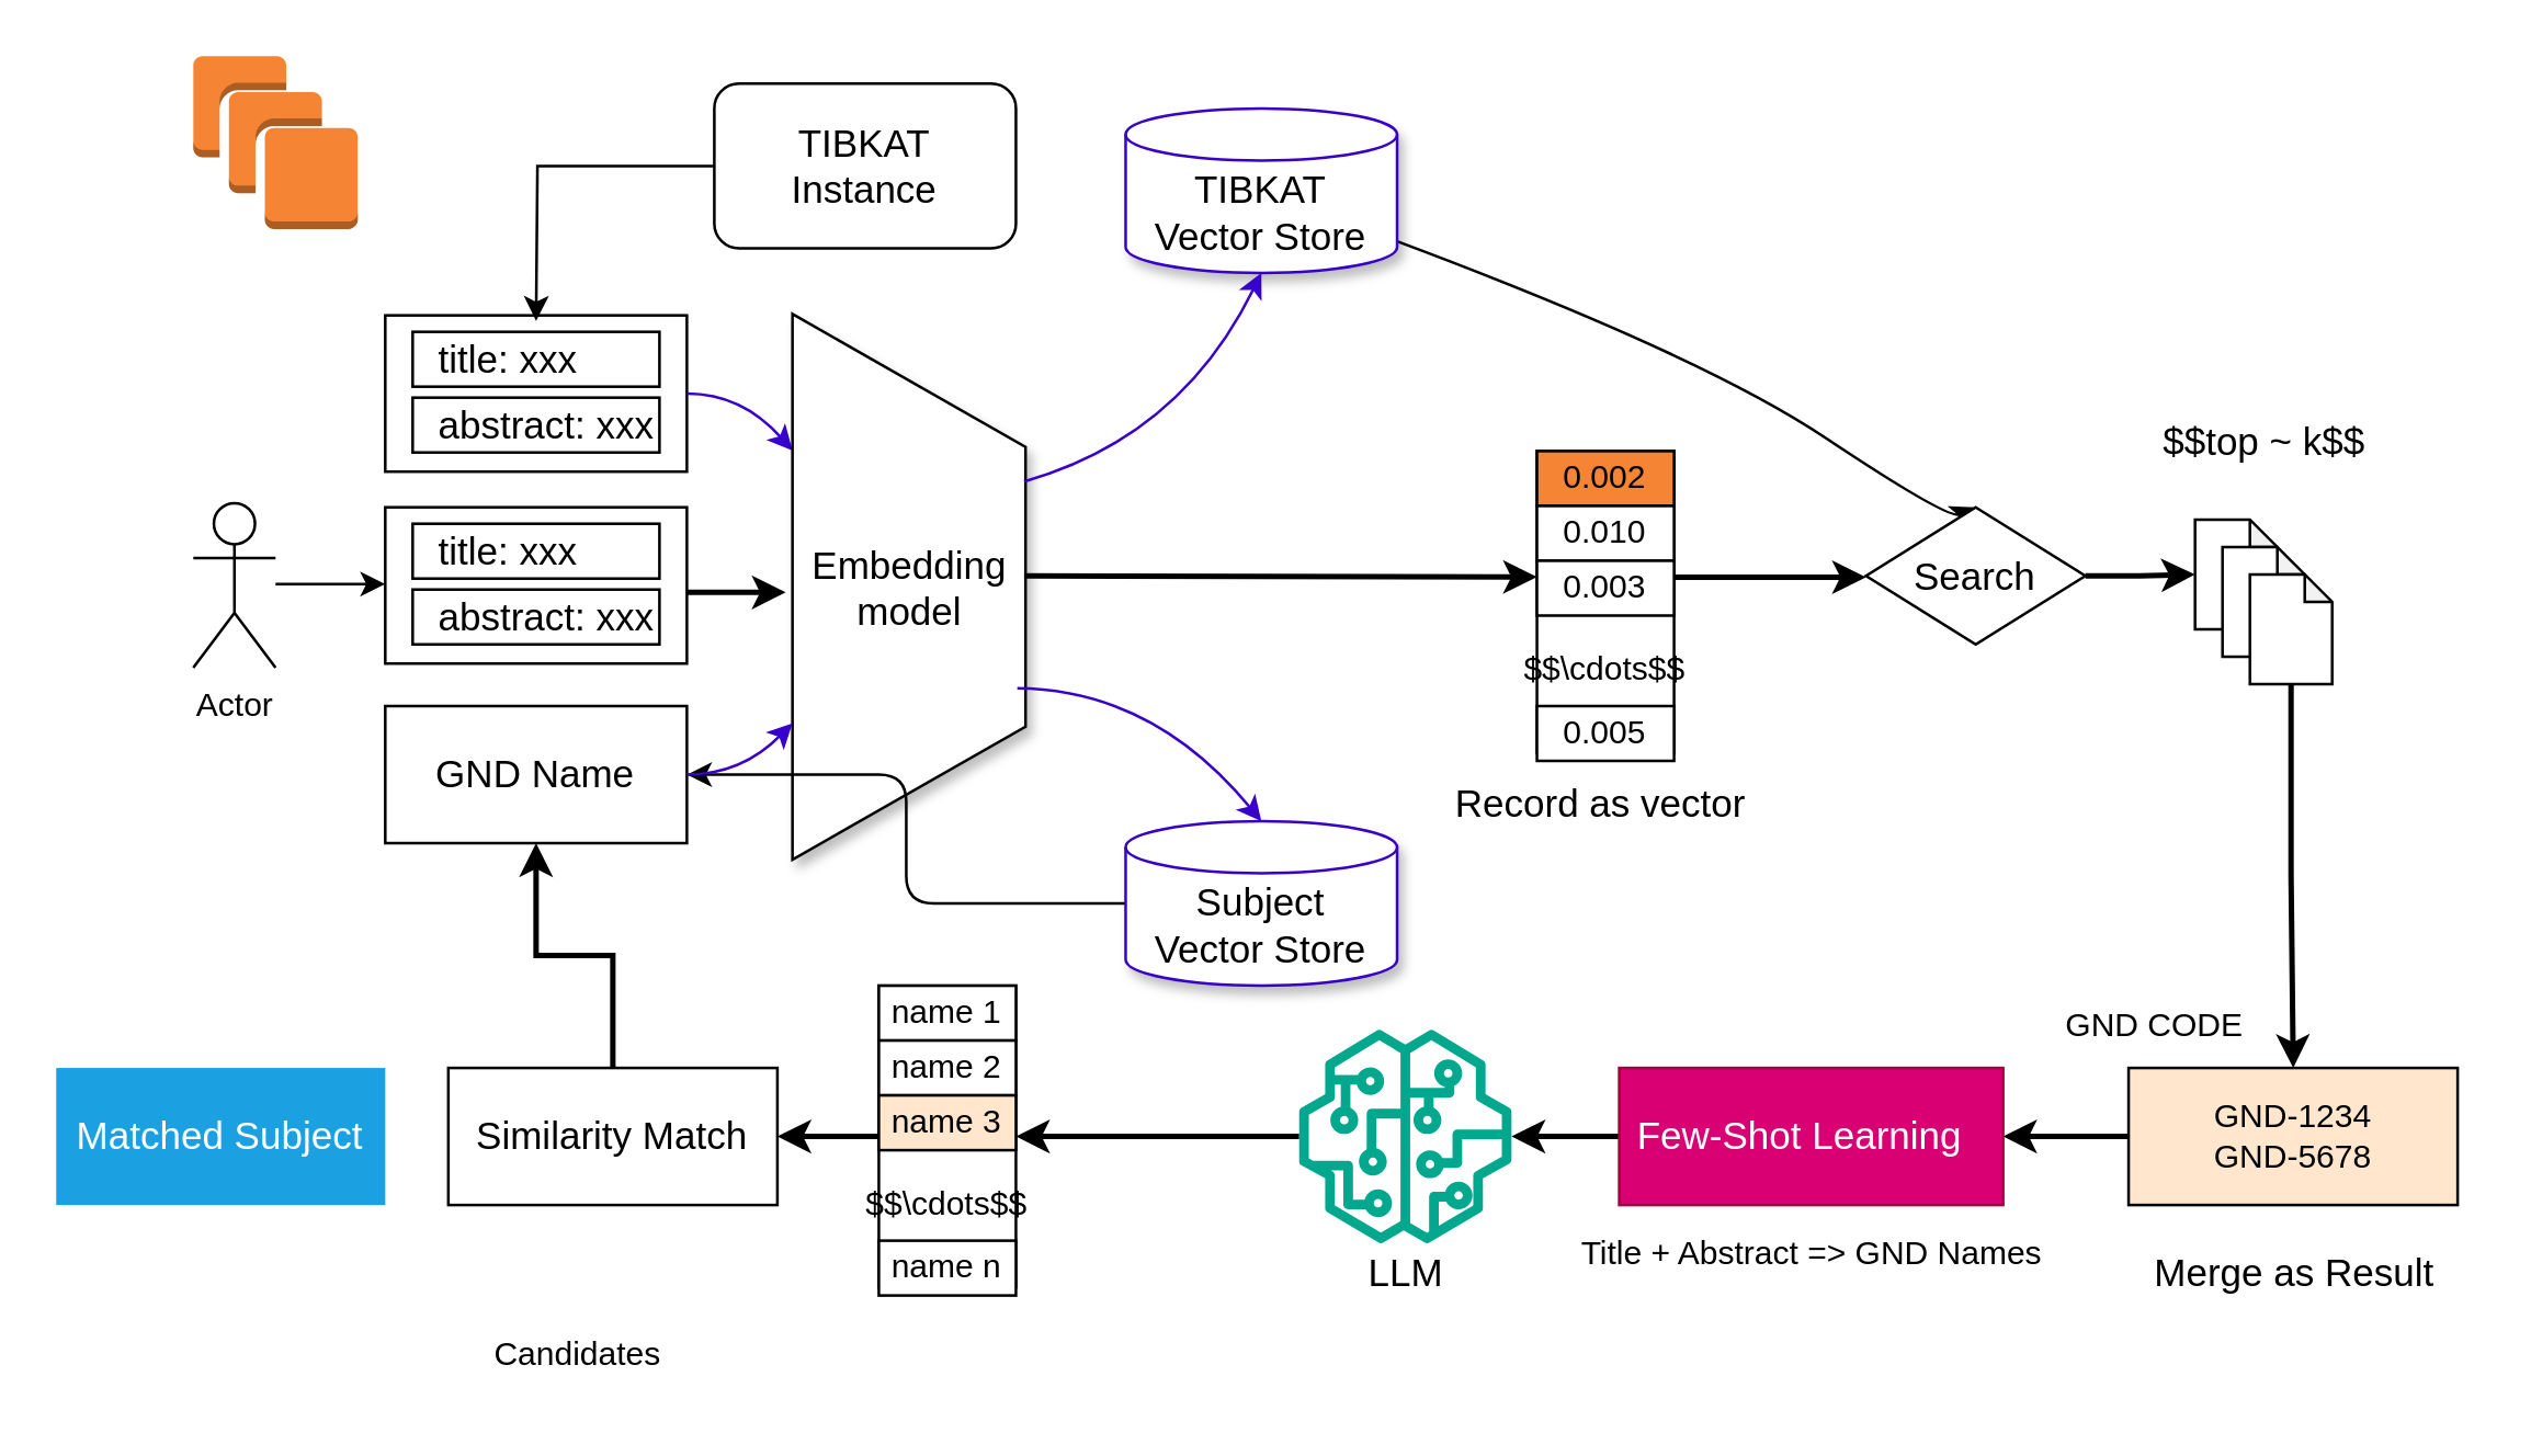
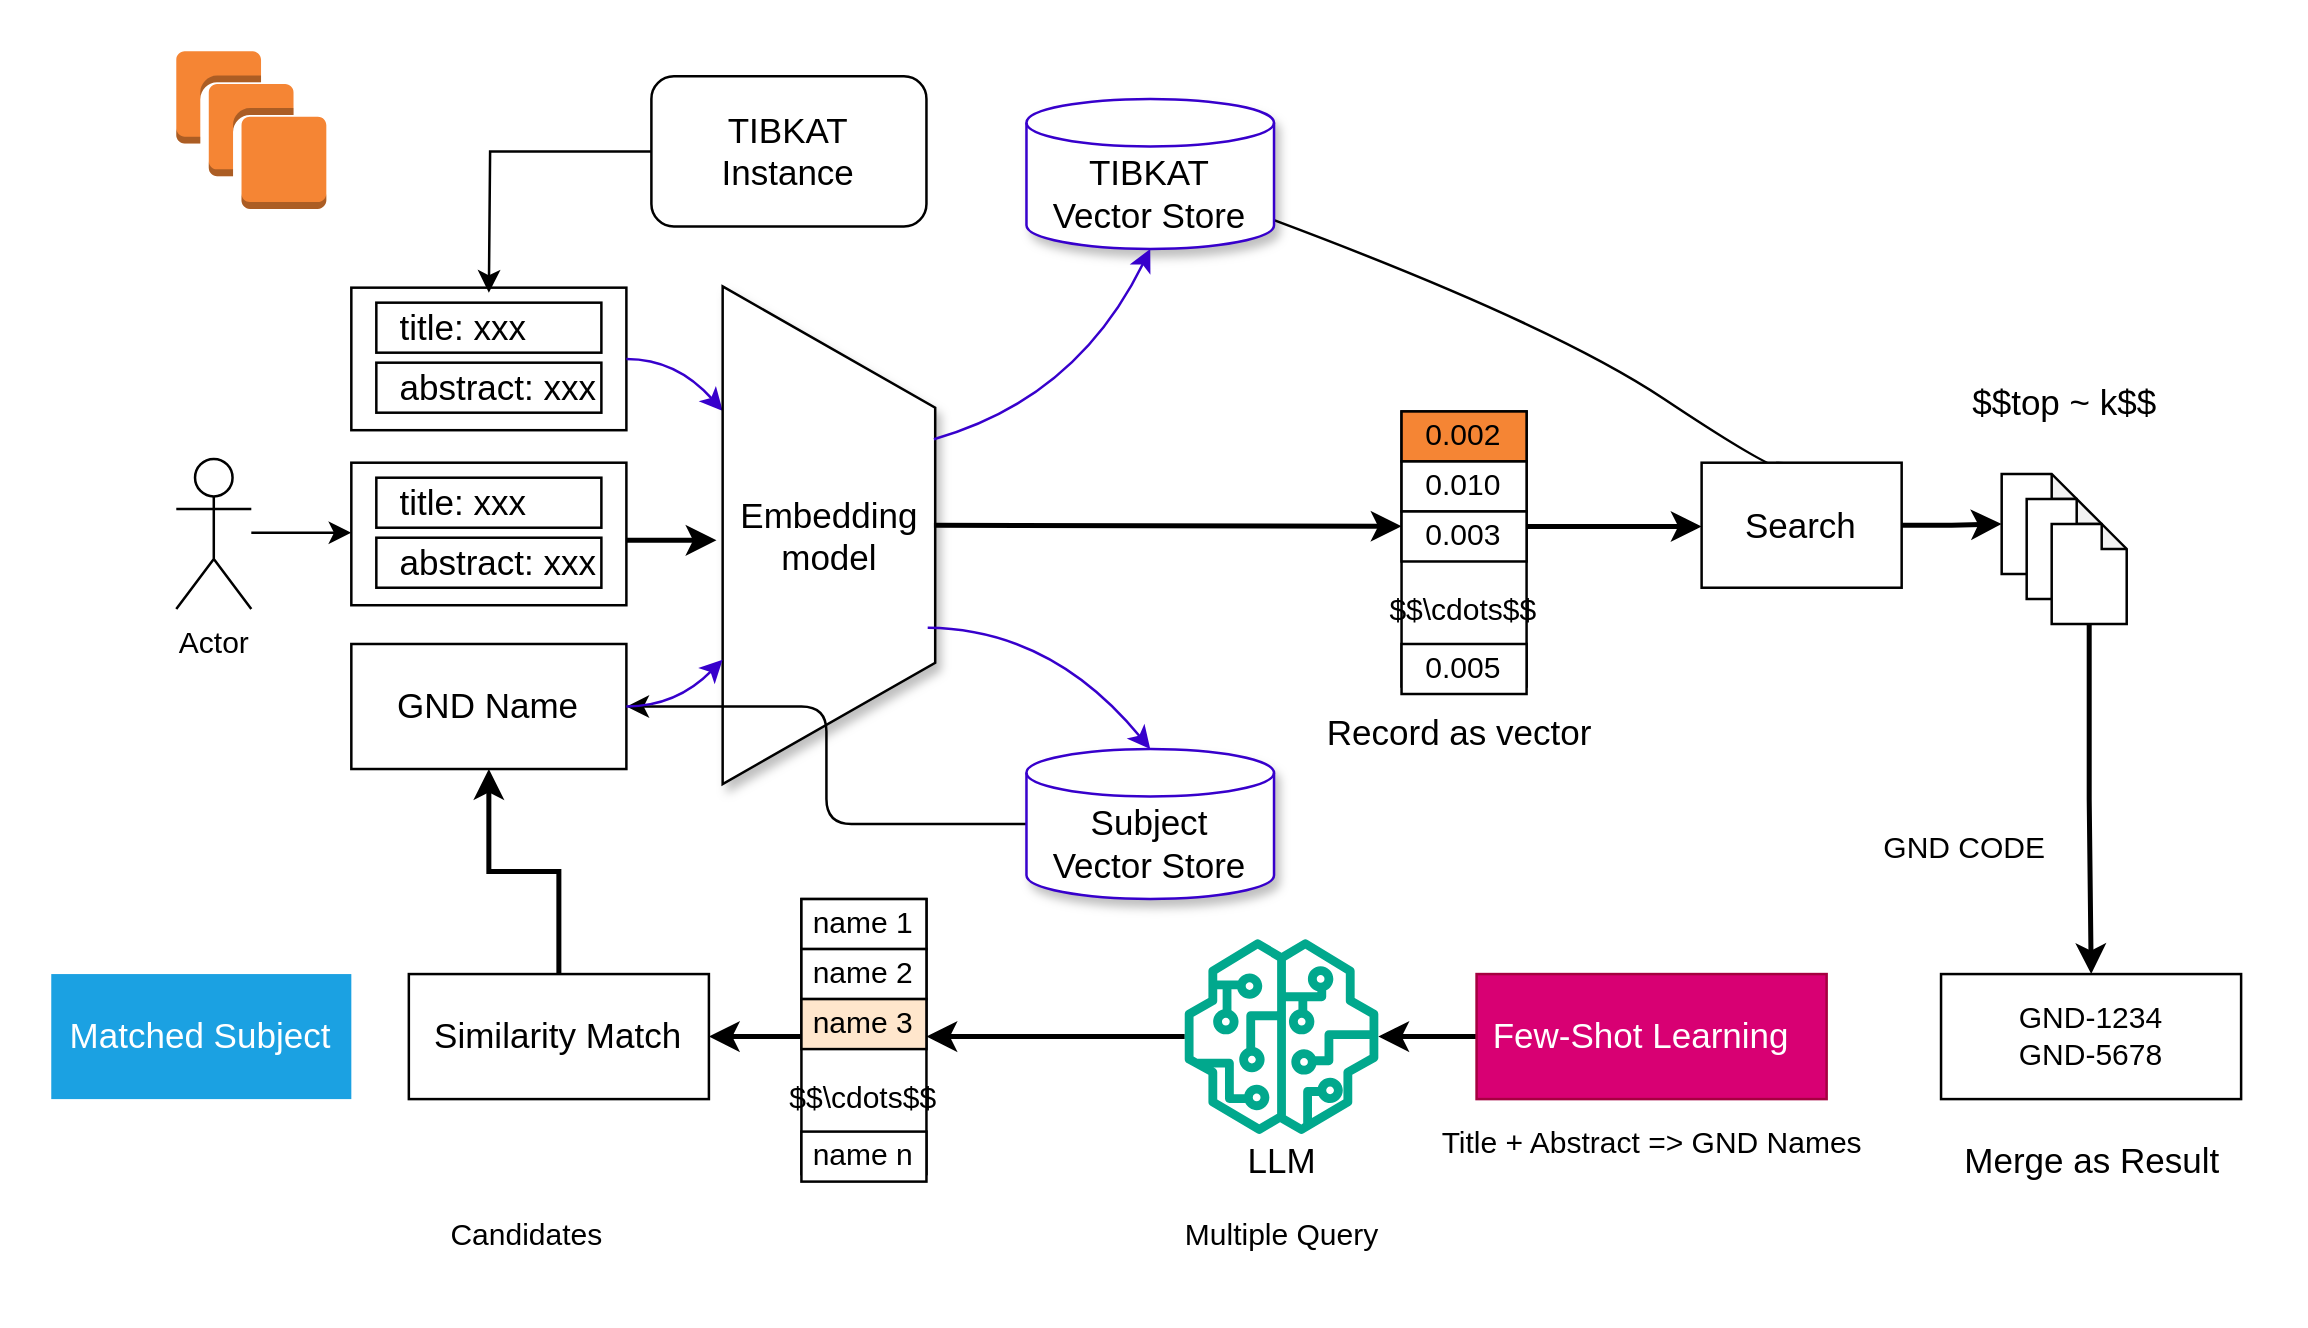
- <mxCell id="27" value="&lt;font style=&quot;font-size: 14px;&quot;&gt;Search&lt;/font&gt;" style="rhombus;whiteSpace=wrap;html=1;shadow=0;" vertex="1" parent="1"><mxGeometry x="680" y="184.5" width="80" height="50" as="geometry" /></mxCell>
+ <mxCell id="27" value="&lt;font style=&quot;font-size: 14px;&quot;&gt;Search&lt;/font&gt;" style="rounded=0;whiteSpace=wrap;html=1;shadow=0;" vertex="1" parent="1"><mxGeometry x="680" y="184.5" width="80" height="50" as="geometry" /></mxCell>
- <mxCell id="35" value="GND CODE" style="text;html=1;align=center;verticalAlign=middle;resizable=0;points=[];autosize=1;strokeColor=none;fillColor=none;" vertex="1" parent="1"><mxGeometry x="740" y="359" width="90" height="30" as="geometry" /></mxCell>
+ <mxCell id="35" value="GND CODE" style="text;html=1;align=center;verticalAlign=middle;resizable=0;points=[];autosize=1;strokeColor=none;fillColor=none;" vertex="1" parent="1"><mxGeometry x="740" y="324" width="90" height="30" as="geometry" /></mxCell>
- <mxCell id="33" style="edgeStyle=orthogonalEdgeStyle;rounded=0;orthogonalLoop=1;jettySize=auto;html=1;strokeWidth=2;" edge="1" parent="1" source="34" target="41"><mxGeometry relative="1" as="geometry" /></mxCell>
- <mxCell id="34" value="GND-1234&lt;br&gt;GND-5678" style="rounded=0;whiteSpace=wrap;html=1;fillColor=#ffe6cc;" vertex="1" parent="1"><mxGeometry x="775.75" y="389" width="120" height="50" as="geometry" /></mxCell>
+ <mxCell id="34" value="GND-1234&lt;br&gt;GND-5678" style="rounded=0;whiteSpace=wrap;html=1;" vertex="1" parent="1"><mxGeometry x="775.75" y="389" width="120" height="50" as="geometry" /></mxCell>
+ <mxCell id="65" value="Multiple Query" style="text;html=1;align=center;verticalAlign=middle;resizable=0;points=[];autosize=1;strokeColor=none;fillColor=none;" vertex="1" parent="1"><mxGeometry x="462" y="479" width="100" height="30" as="geometry" /></mxCell>
